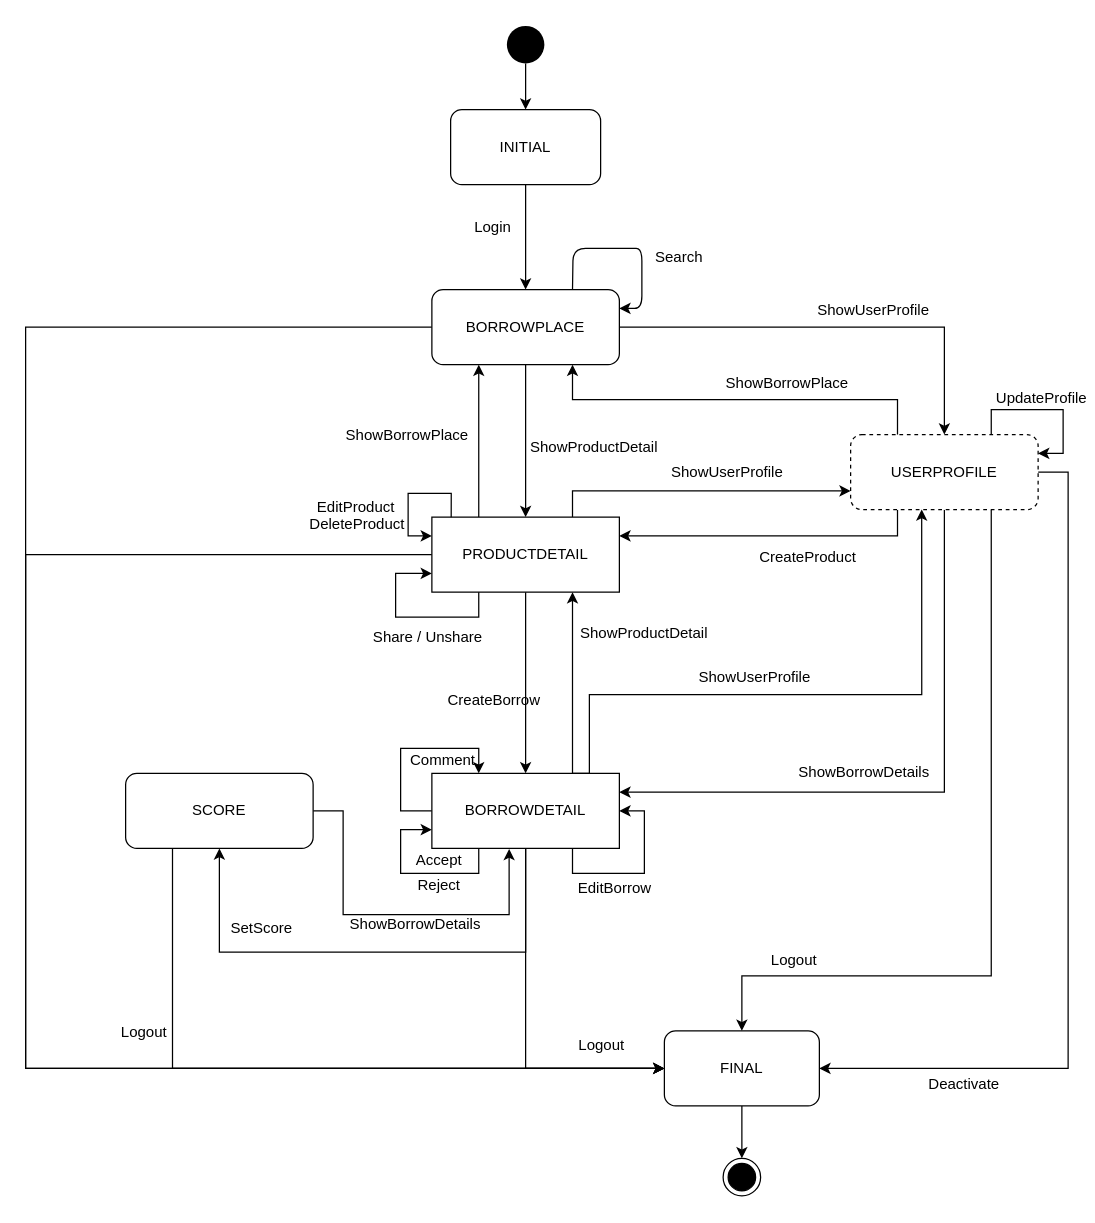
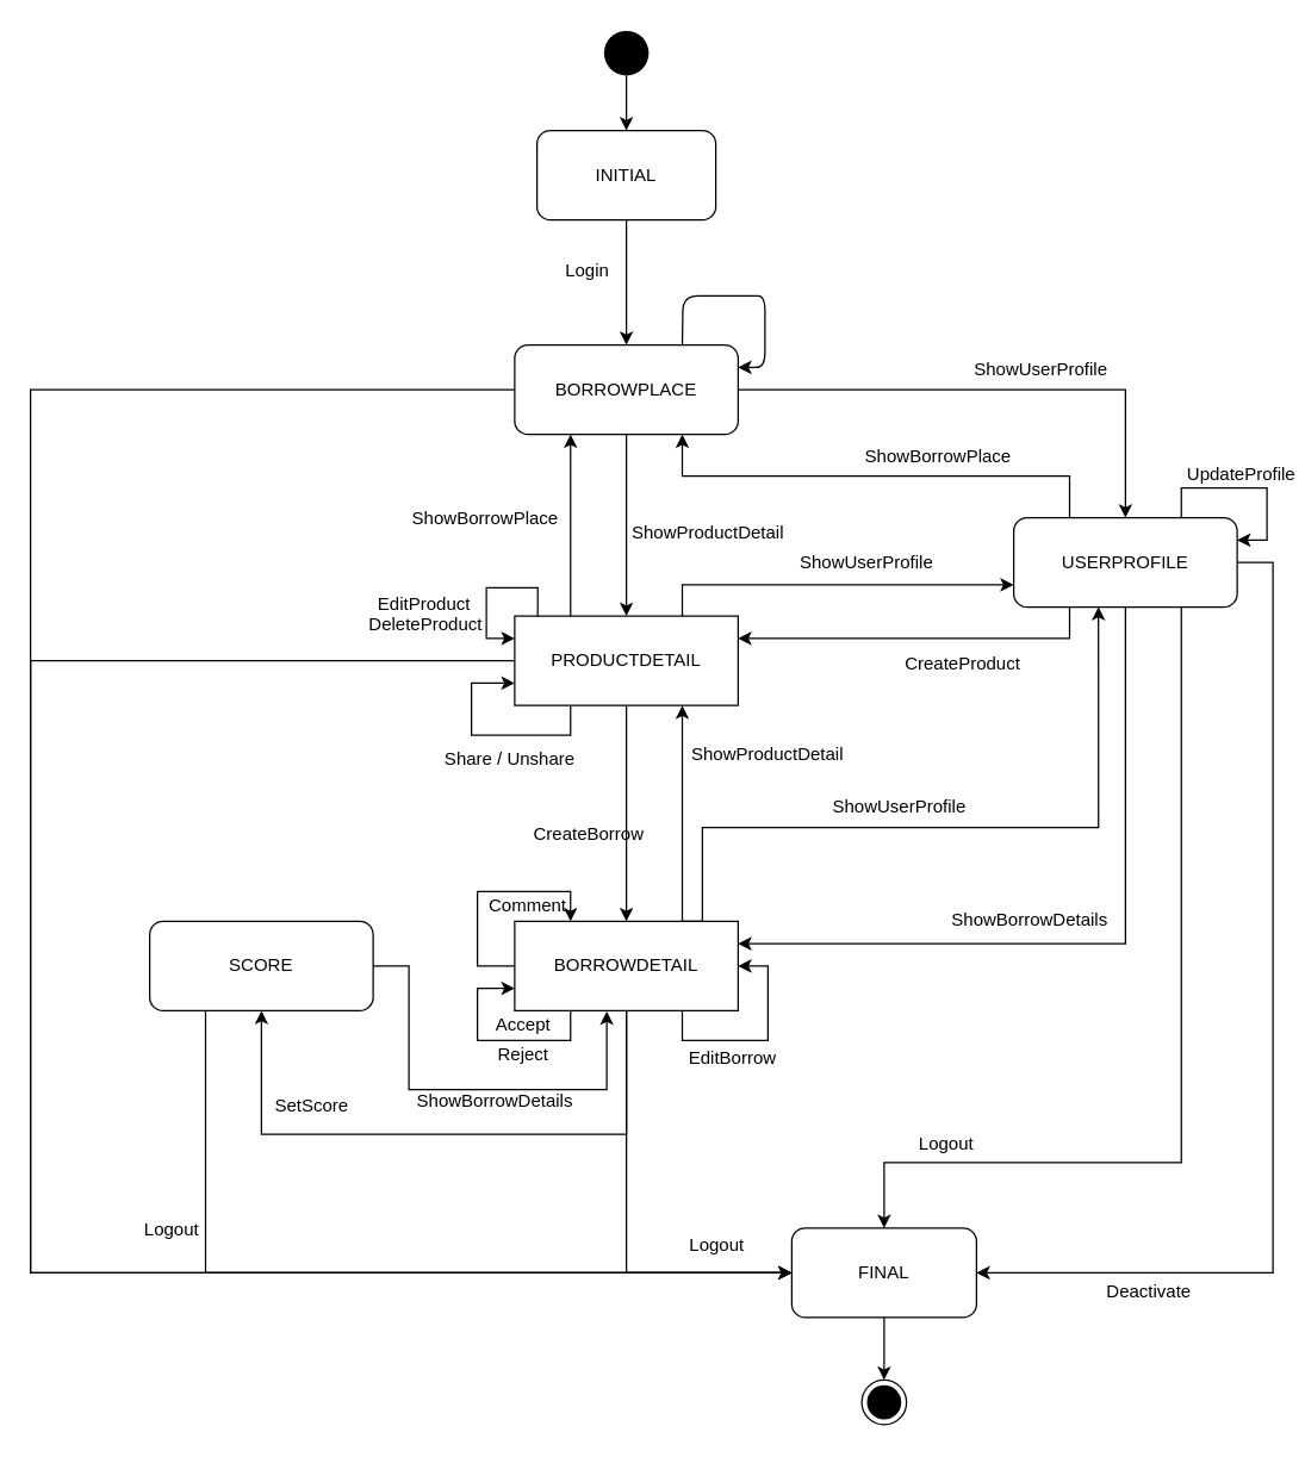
- <mxCell id="13" value="Search" style="text;html=1;strokeColor=none;fillColor=none;align=center;verticalAlign=middle;whiteSpace=wrap;rounded=0;" parent="1" vertex="1"><mxGeometry x="523" y="195" width="40" height="20" as="geometry" /></mxCell>
- <mxCell id="22" value="USERPROFILE" style="rounded=1;whiteSpace=wrap;html=1;dashed=1;" parent="1" vertex="1"><mxGeometry x="680" y="347" width="150" height="60" as="geometry" /></mxCell>
+ <mxCell id="22" value="USERPROFILE" style="rounded=1;whiteSpace=wrap;html=1;" parent="1" vertex="1"><mxGeometry x="680" y="347" width="150" height="60" as="geometry" /></mxCell>
